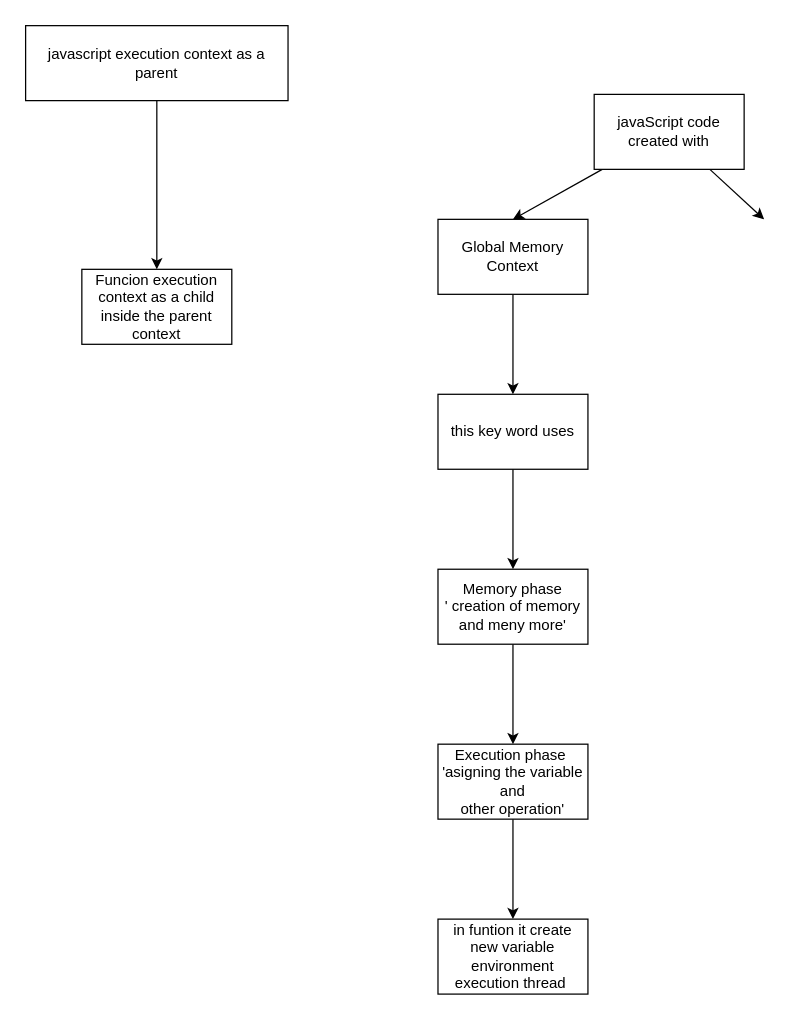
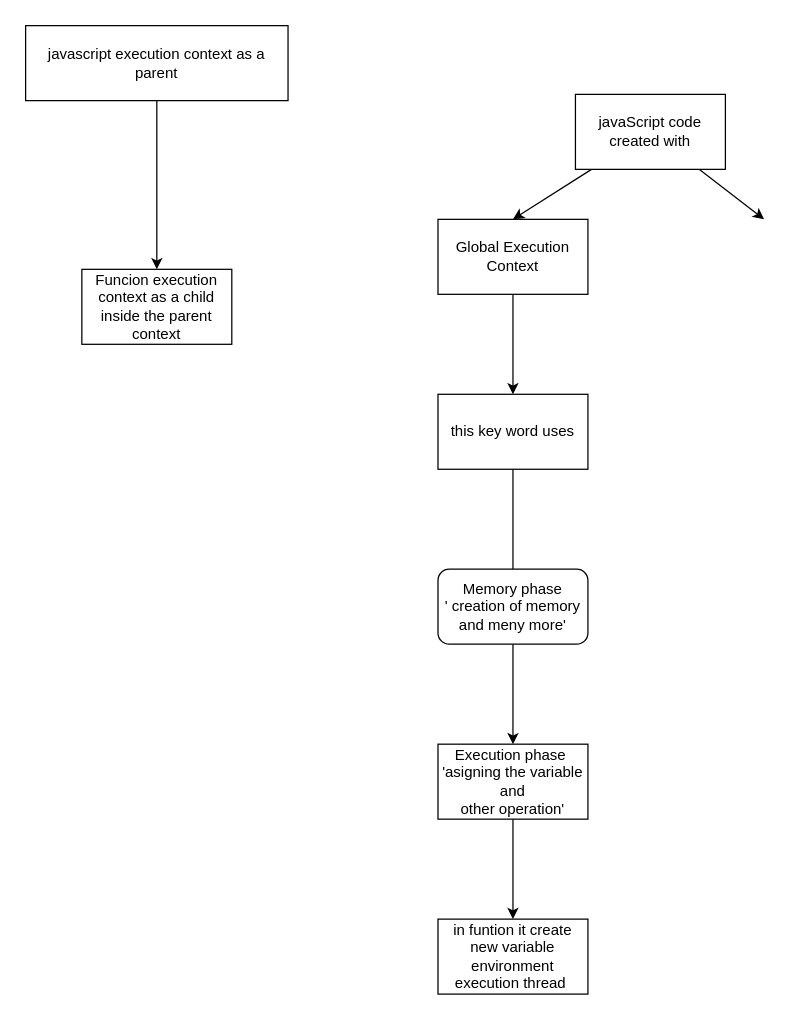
- <mxCell id="7" value="javaScript code created with" style="rounded=0;whiteSpace=wrap;html=1;" parent="1" vertex="1"><mxGeometry x="475" y="75" width="120" height="60" as="geometry" /></mxCell>
+ <mxCell id="7" value="javaScript code created with" style="rounded=0;whiteSpace=wrap;html=1;" parent="1" vertex="1"><mxGeometry x="460" y="75" width="120" height="60" as="geometry" /></mxCell>
- <mxCell id="9" value="Global Memory Context" style="rounded=0;whiteSpace=wrap;html=1;" parent="1" vertex="1"><mxGeometry x="350" y="175" width="120" height="60" as="geometry" /></mxCell>
+ <mxCell id="9" value="Global Execution Context" style="rounded=0;whiteSpace=wrap;html=1;" parent="1" vertex="1"><mxGeometry x="350" y="175" width="120" height="60" as="geometry" /></mxCell>
- <mxCell id="10" value="" style="edgeStyle=none;html=1;" edge="1" parent="1" source="11" target="13"><mxGeometry relative="1" as="geometry" /></mxCell>
+ <mxCell id="10" value="" style="edgeStyle=none;html=1;endArrow=none;" edge="1" parent="1" source="11" target="13"><mxGeometry relative="1" as="geometry" /></mxCell>
- <mxCell id="13" value="Memory phase&lt;br&gt;' creation of memory and meny more'" style="whiteSpace=wrap;html=1;rounded=0;" vertex="1" parent="1"><mxGeometry x="350" y="455" width="120" height="60" as="geometry" /></mxCell>
+ <mxCell id="13" value="Memory phase&lt;br&gt;' creation of memory and meny more'" style="whiteSpace=wrap;html=1;rounded=1;" vertex="1" parent="1"><mxGeometry x="350" y="455" width="120" height="60" as="geometry" /></mxCell>
